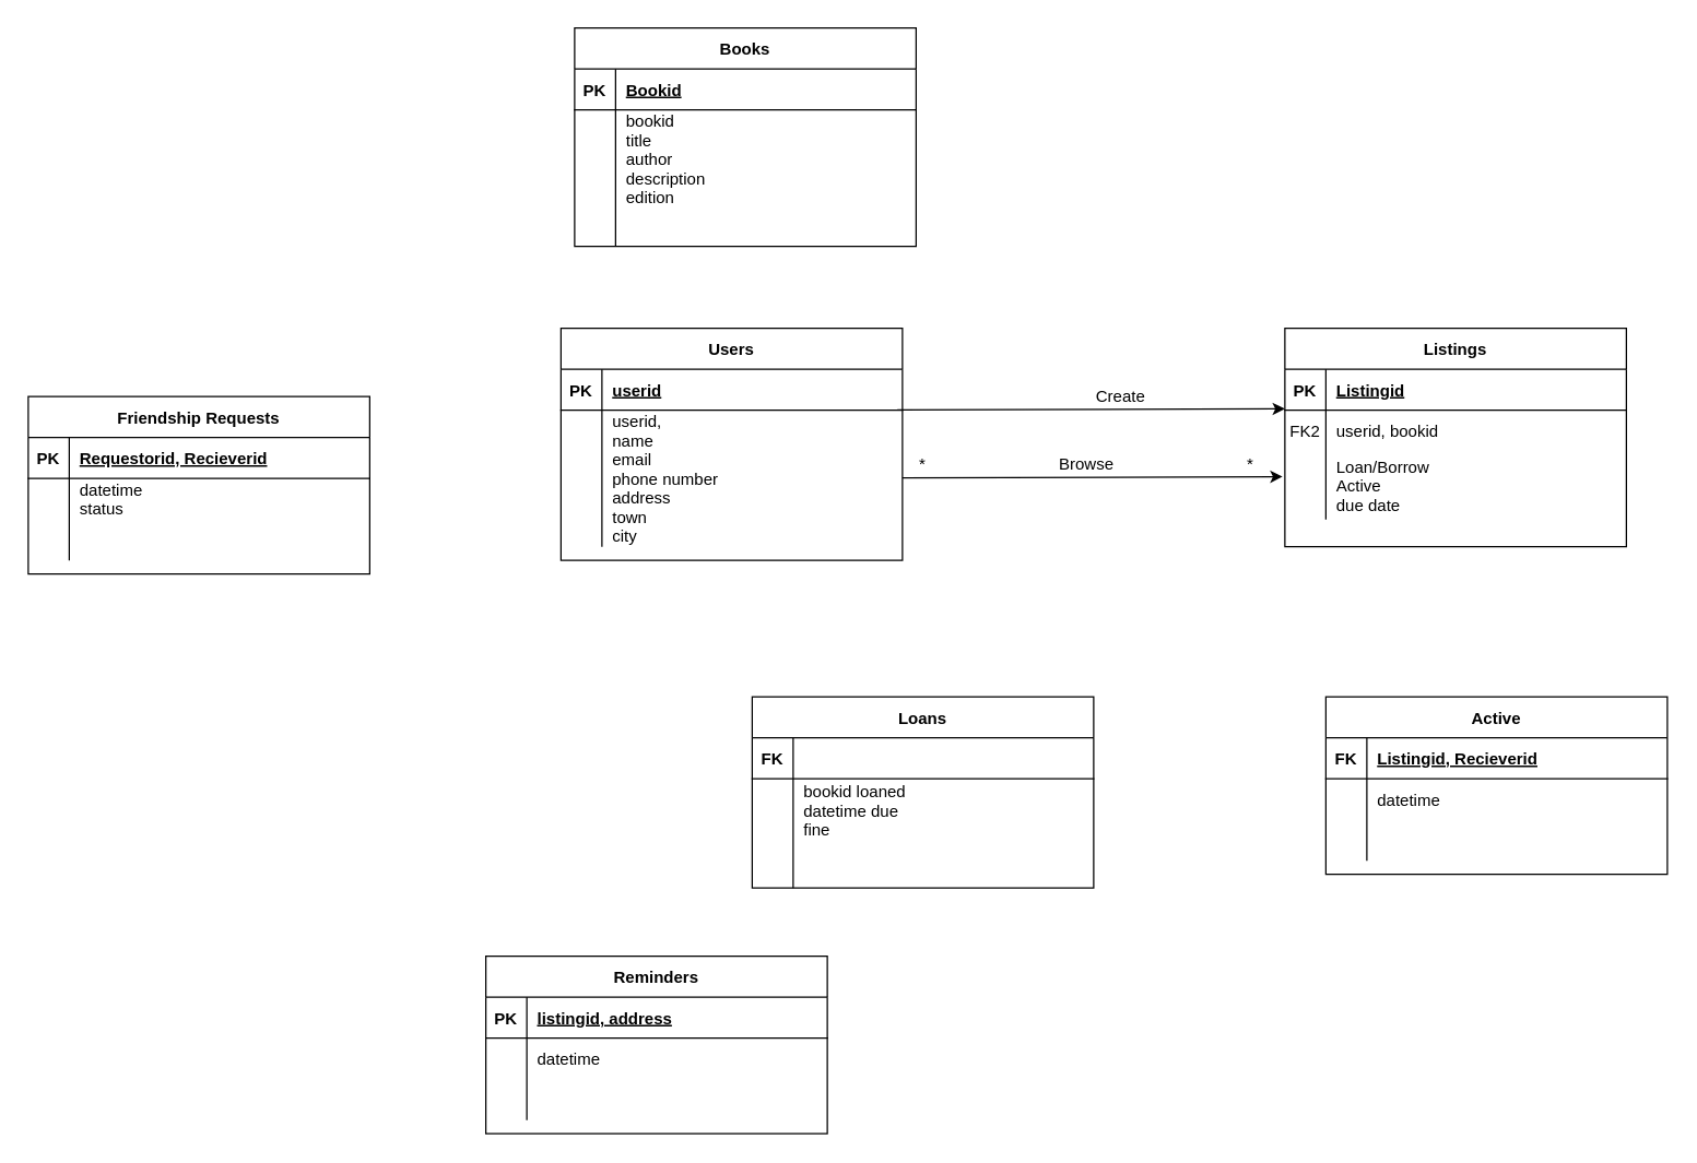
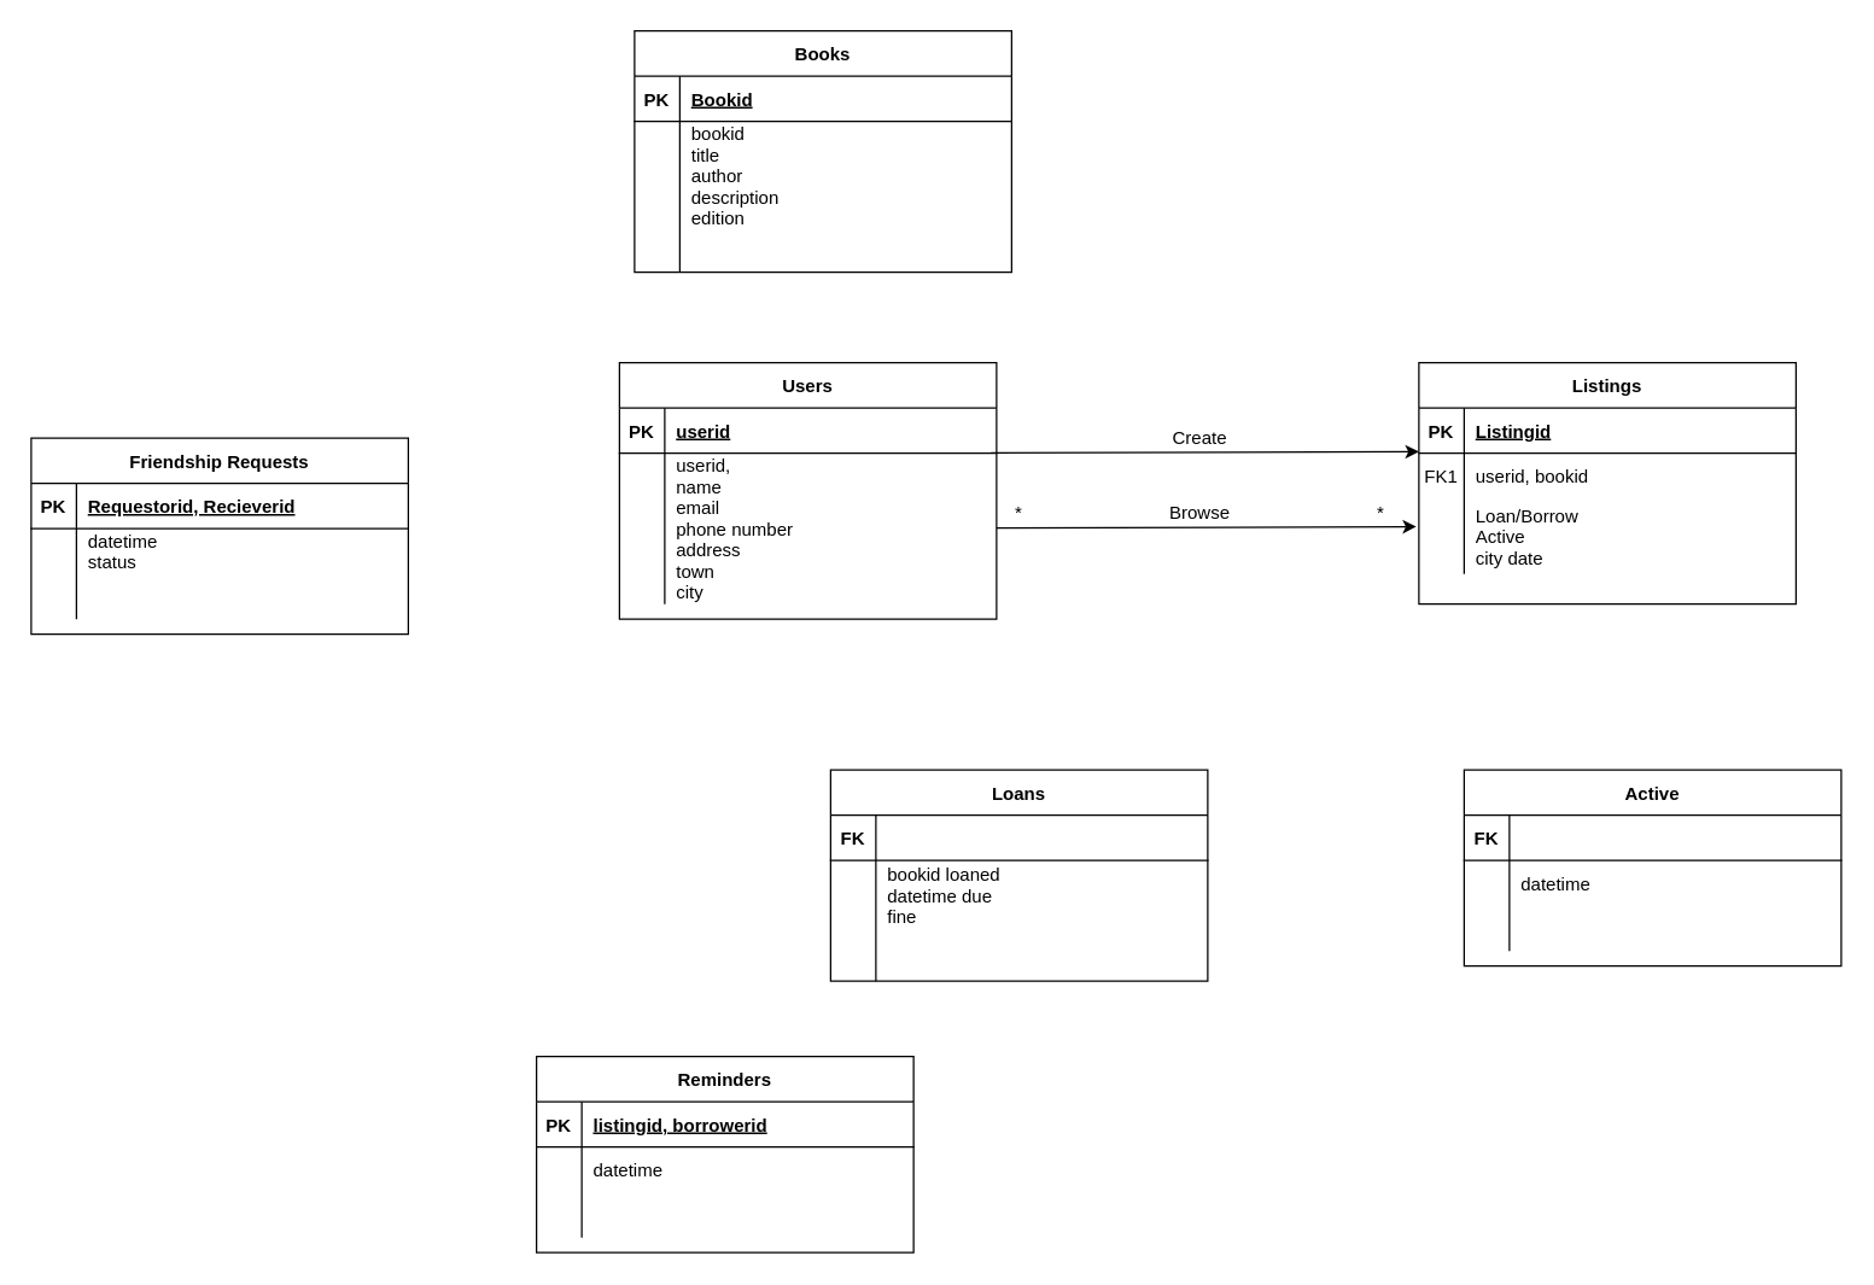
- <mxCell id="70" value="Create" style="text;html=1;strokeColor=none;fillColor=none;align=center;verticalAlign=middle;whiteSpace=wrap;rounded=0;" vertex="1" parent="1"><mxGeometry x="775" y="280" width="90" height="20" as="geometry" /></mxCell>
+ <mxCell id="70" value="Create" style="text;html=1;strokeColor=none;fillColor=none;align=center;verticalAlign=middle;whiteSpace=wrap;rounded=0;" vertex="1" parent="1"><mxGeometry x="750" y="280" width="90" height="20" as="geometry" /></mxCell>
- <mxCell id="63" value="FK2" style="shape=partialRectangle;overflow=hidden;connectable=0;fillColor=none;top=0;left=0;bottom=0;right=0;" vertex="1" parent="62"><mxGeometry width="30" height="30" as="geometry" /></mxCell>
+ <mxCell id="63" value="FK1" style="shape=partialRectangle;overflow=hidden;connectable=0;fillColor=none;top=0;left=0;bottom=0;right=0;" vertex="1" parent="62"><mxGeometry width="30" height="30" as="geometry" /></mxCell>
- <mxCell id="67" value="Loan/Borrow&#10;Active&#10;due date" style="shape=partialRectangle;overflow=hidden;connectable=0;fillColor=none;top=0;left=0;bottom=0;right=0;align=left;spacingLeft=6;" vertex="1" parent="65"><mxGeometry x="30" width="220" height="50" as="geometry" /></mxCell>
+ <mxCell id="67" value="Loan/Borrow&#10;Active&#10;city date" style="shape=partialRectangle;overflow=hidden;connectable=0;fillColor=none;top=0;left=0;bottom=0;right=0;align=left;spacingLeft=6;" vertex="1" parent="65"><mxGeometry x="30" width="220" height="50" as="geometry" /></mxCell>
- <mxCell id="51" value="Listingid, Recieverid" style="shape=partialRectangle;overflow=hidden;connectable=0;fillColor=none;top=0;left=0;bottom=0;right=0;align=left;spacingLeft=6;fontStyle=5;" vertex="1" parent="49"><mxGeometry x="30" width="220" height="30" as="geometry" /></mxCell>
- <mxCell id="5" value="listingid, address" style="shape=partialRectangle;overflow=hidden;connectable=0;fillColor=none;top=0;left=0;bottom=0;right=0;align=left;spacingLeft=6;fontStyle=5;" parent="3" vertex="1"><mxGeometry x="30" width="220" height="30" as="geometry" /></mxCell>
+ <mxCell id="5" value="listingid, borrowerid" style="shape=partialRectangle;overflow=hidden;connectable=0;fillColor=none;top=0;left=0;bottom=0;right=0;align=left;spacingLeft=6;fontStyle=5;" parent="3" vertex="1"><mxGeometry x="30" width="220" height="30" as="geometry" /></mxCell>
